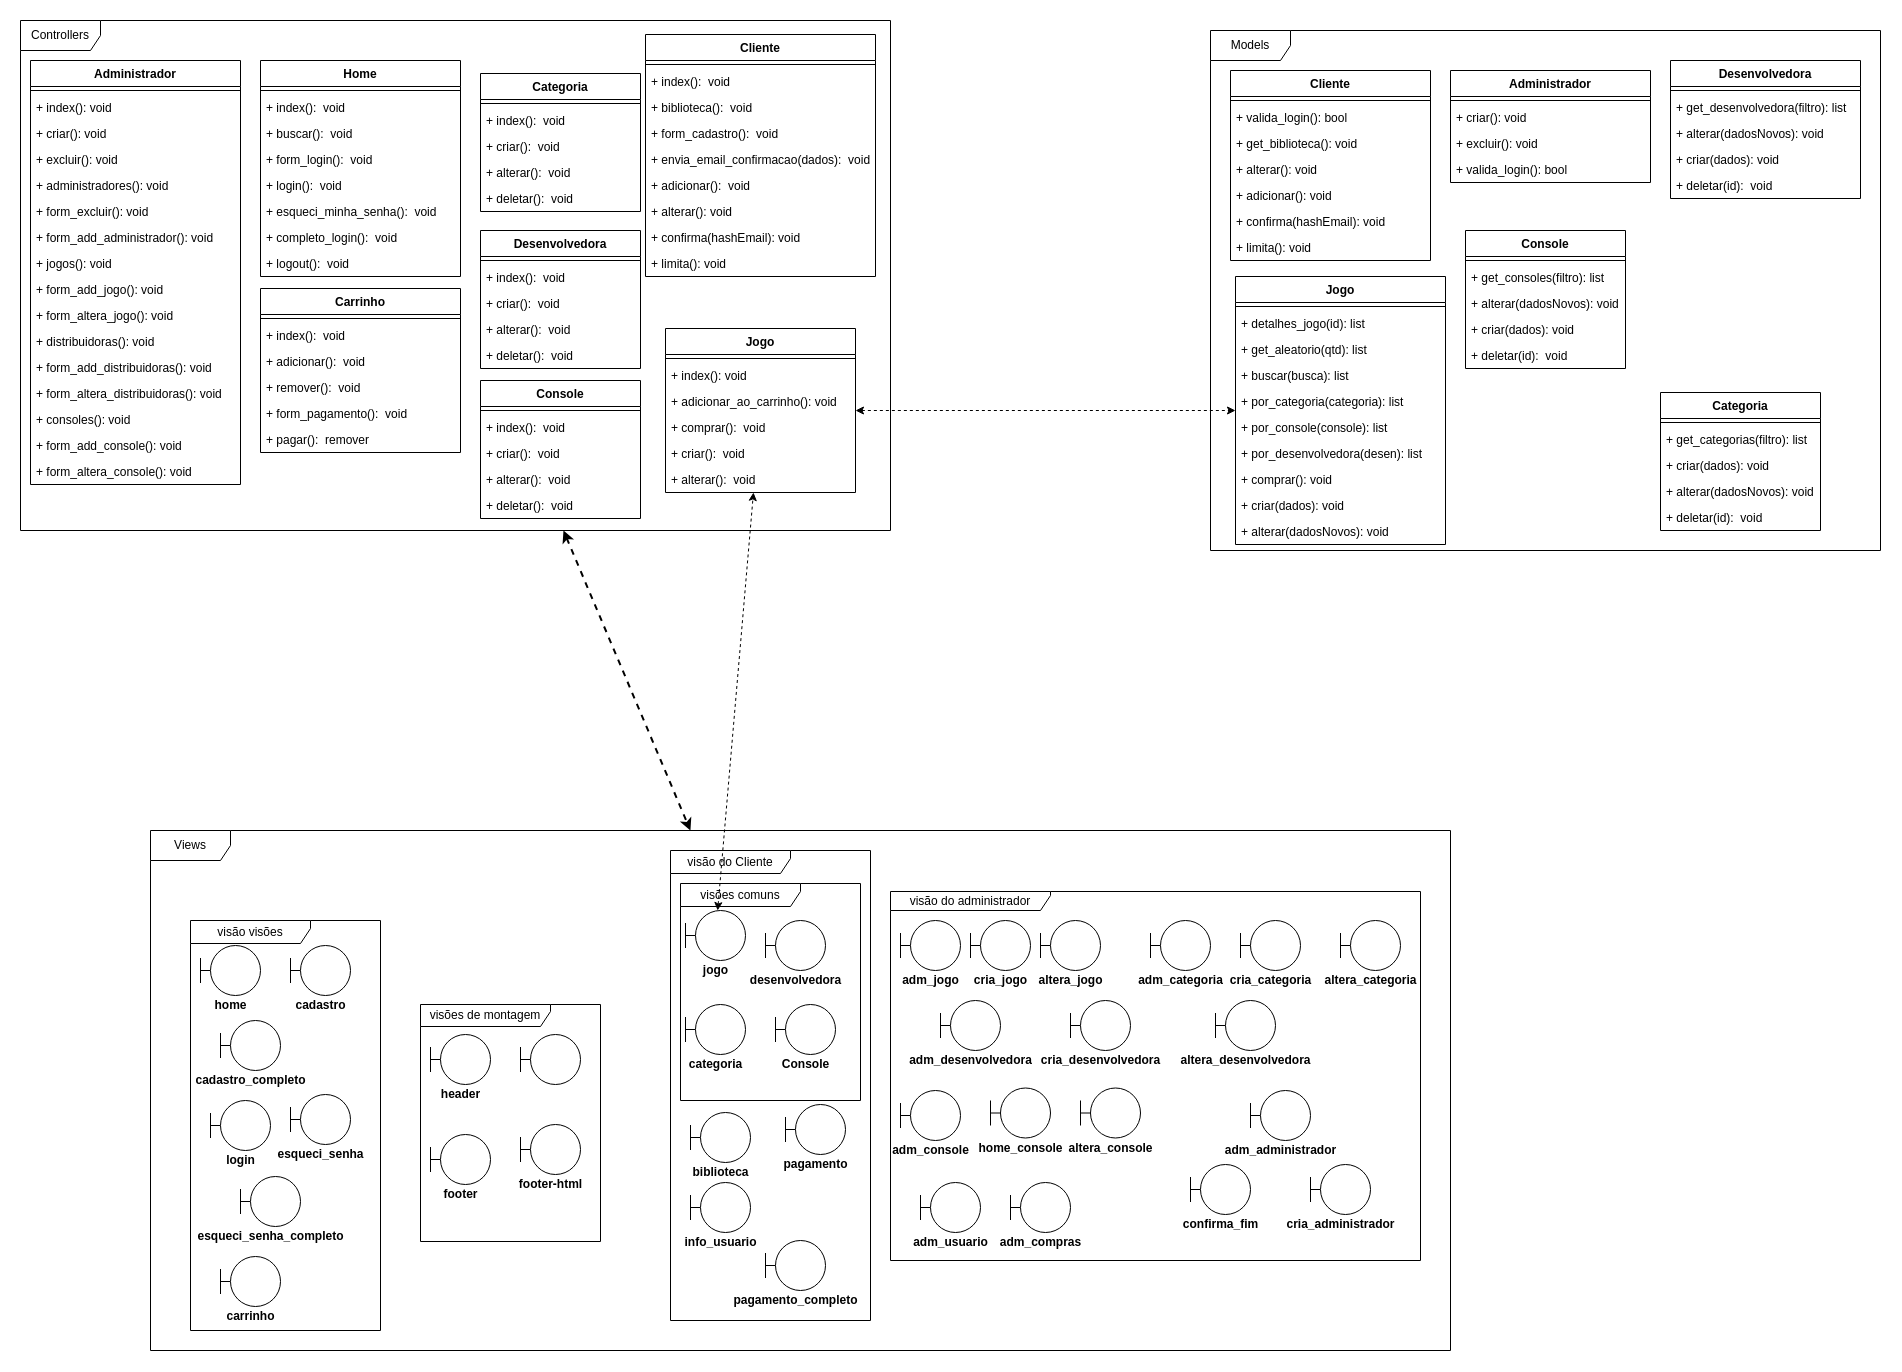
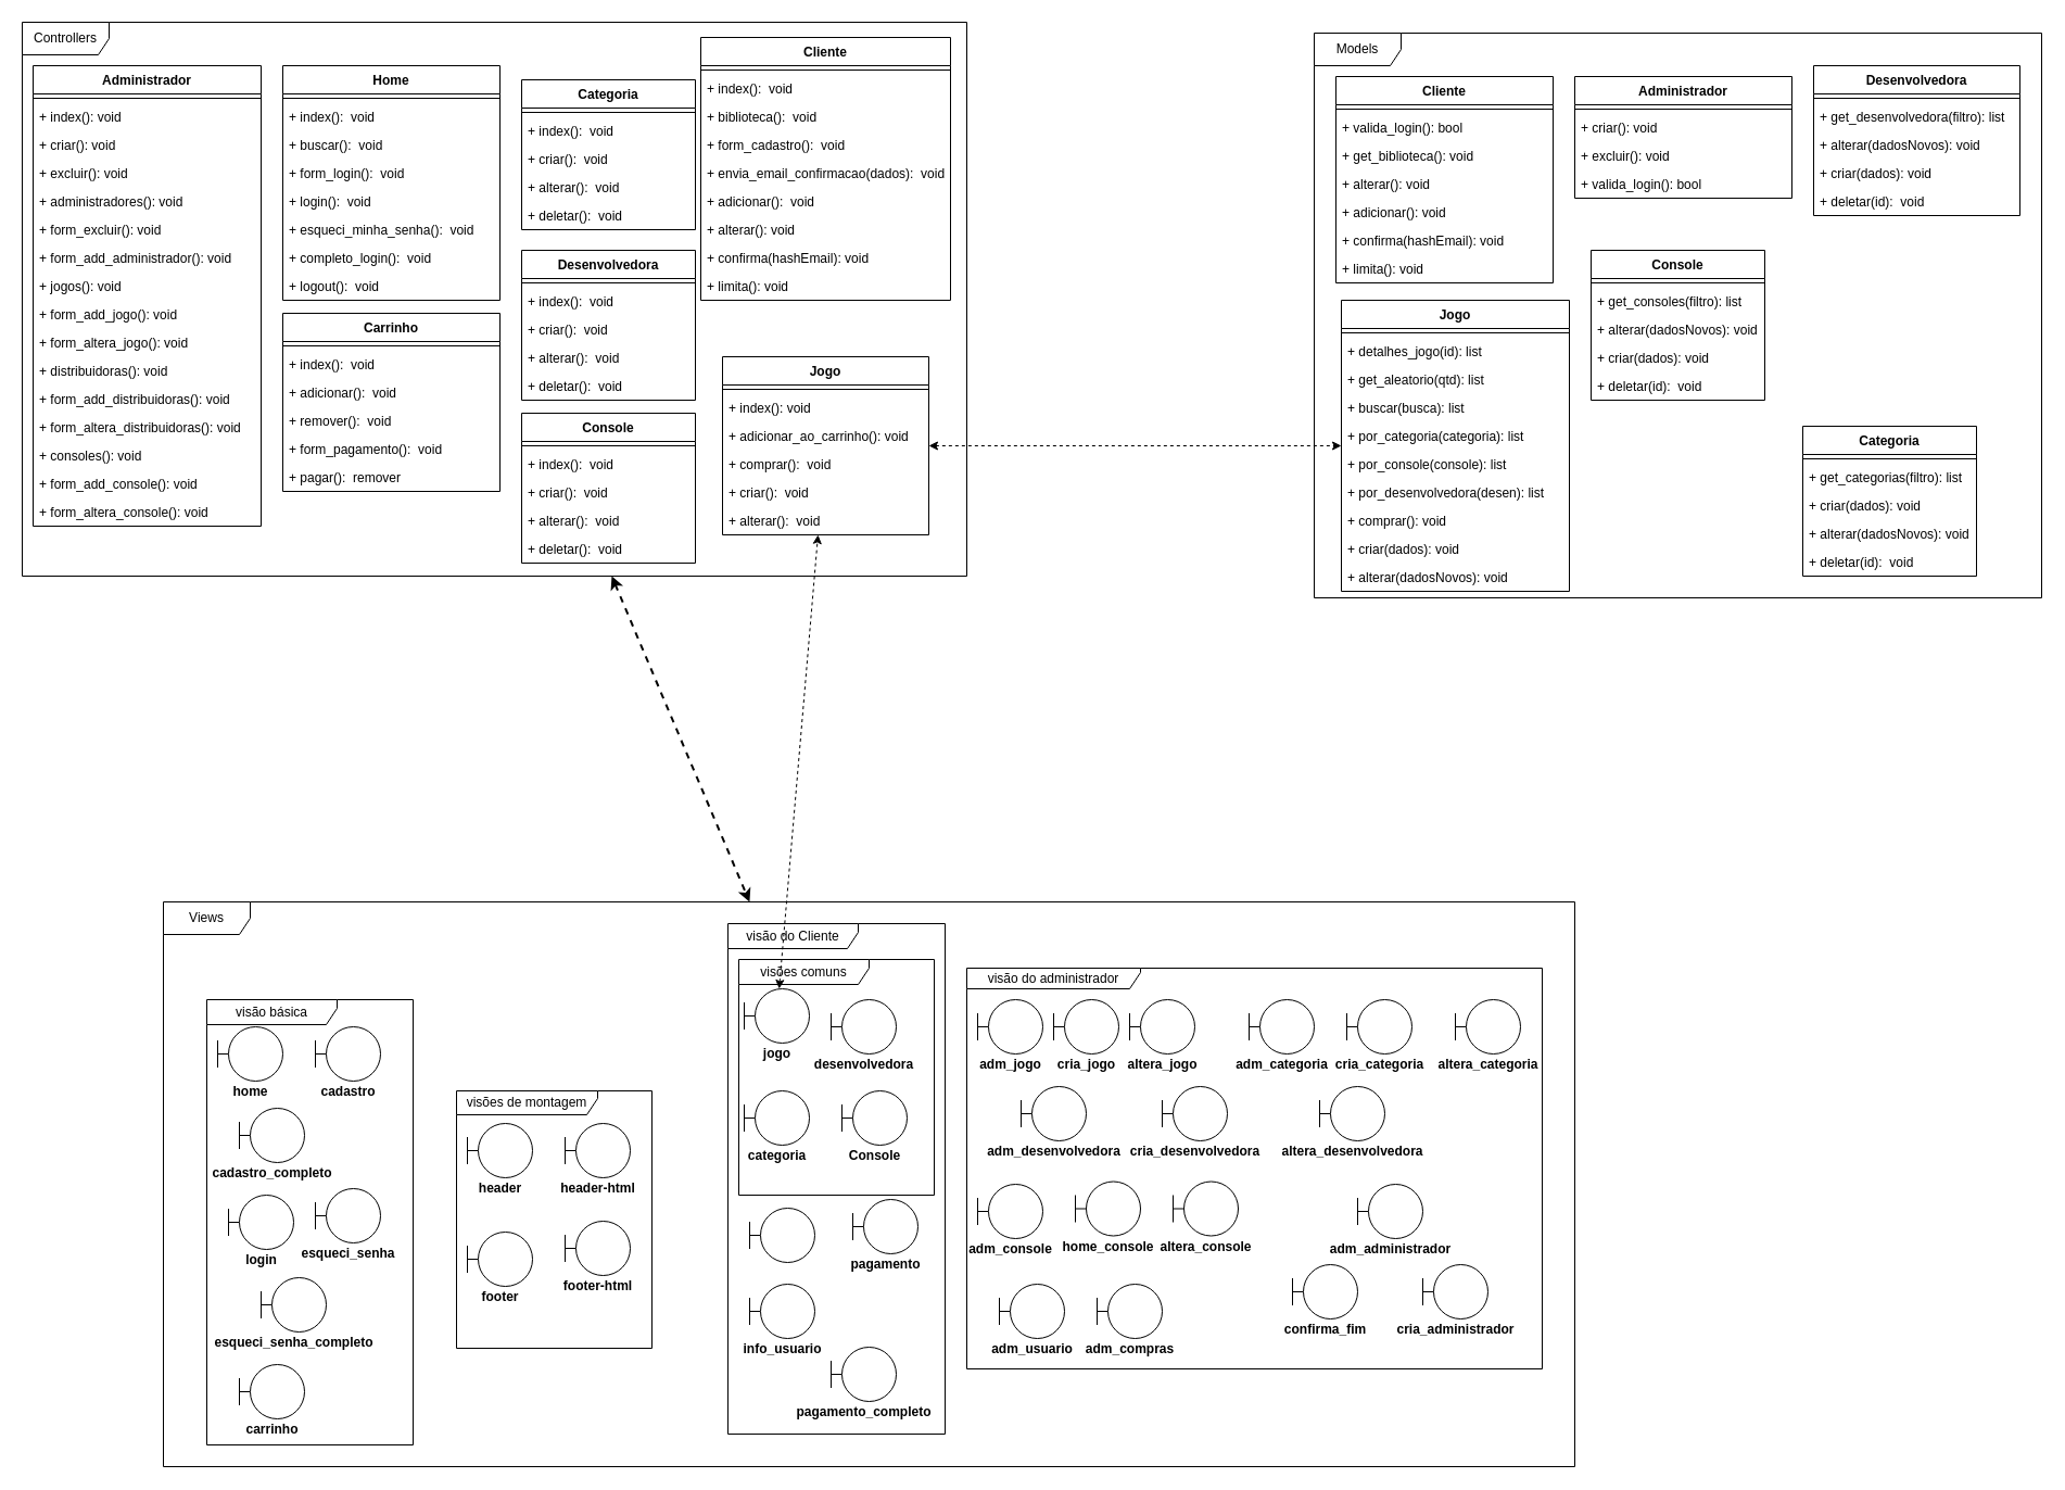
- <mxCell id="3" value="visão visões" style="shape=umlFrame;whiteSpace=wrap;html=1;width=120;height=23;" parent="1" vertex="1"><mxGeometry x="190" y="920" width="190" height="410" as="geometry" /></mxCell>
+ <mxCell id="3" value="visão básica" style="shape=umlFrame;whiteSpace=wrap;html=1;width=120;height=23;" parent="1" vertex="1"><mxGeometry x="190" y="920" width="190" height="410" as="geometry" /></mxCell>
+ <mxCell id="125" value="&lt;span style=&quot;font-weight: 700&quot;&gt;header-html&lt;/span&gt;" style="text;html=1;align=center;verticalAlign=middle;resizable=0;points=[];autosize=1;strokeColor=none;fillColor=none;" vertex="1" parent="123"><mxGeometry x="10" y="50" width="80" height="20" as="geometry" /></mxCell>
- <mxCell id="173" value="&lt;span style=&quot;font-weight: 700&quot;&gt;biblioteca&lt;/span&gt;" style="text;html=1;align=center;verticalAlign=middle;resizable=0;points=[];autosize=1;strokeColor=none;fillColor=none;" vertex="1" parent="171"><mxGeometry x="15" y="50" width="70" height="20" as="geometry" /></mxCell>
